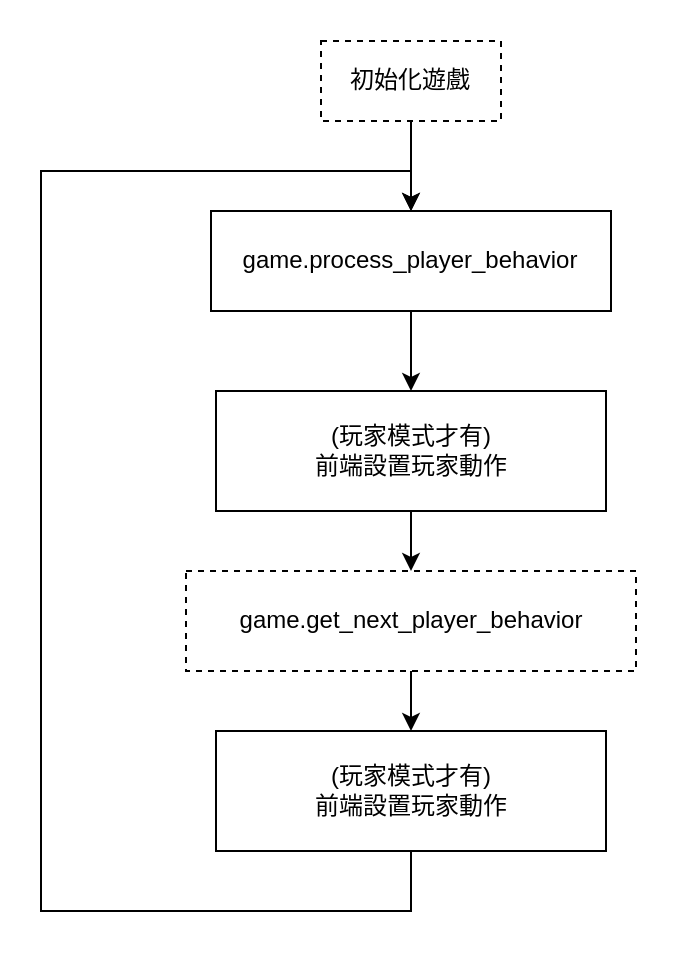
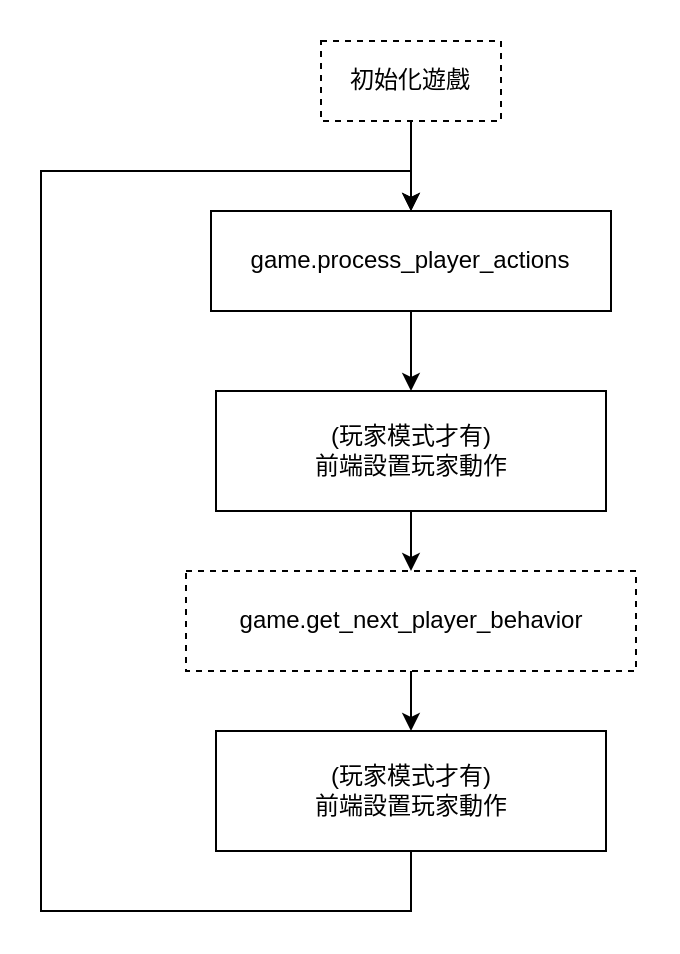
- <mxCell id="5" value="game.process_player_behavior" style="rounded=0;whiteSpace=wrap;html=1;" vertex="1" parent="1"><mxGeometry x="105" y="105" width="200" height="50" as="geometry" /></mxCell>
+ <mxCell id="5" value="game.process_player_actions" style="rounded=0;whiteSpace=wrap;html=1;" vertex="1" parent="1"><mxGeometry x="105" y="105" width="200" height="50" as="geometry" /></mxCell>
